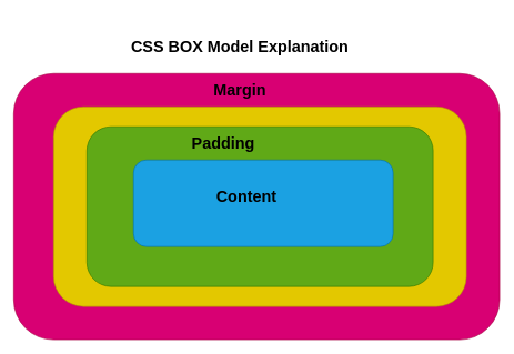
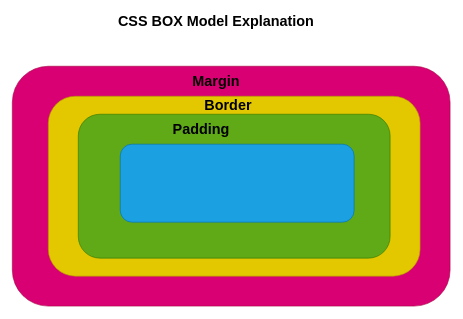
- <mxCell id="2" value="&lt;b style=&quot;font-size: 24px;&quot;&gt;&lt;font style=&quot;font-size: 24px;&quot;&gt;CSS BOX Model Explanation&lt;/font&gt;&lt;/b&gt;" style="text;html=1;strokeColor=none;fillColor=none;align=center;verticalAlign=middle;whiteSpace=wrap;rounded=0;fontSize=24;" vertex="1" parent="1"><mxGeometry x="190" y="55" width="340" height="30" as="geometry" /></mxCell>
+ <mxCell id="2" value="&lt;b style=&quot;font-size: 24px;&quot;&gt;&lt;font style=&quot;font-size: 24px;&quot;&gt;CSS BOX Model Explanation&lt;/font&gt;&lt;/b&gt;" style="text;html=1;strokeColor=none;fillColor=none;align=center;verticalAlign=middle;whiteSpace=wrap;rounded=0;fontSize=24;" vertex="1" parent="1"><mxGeometry x="190" y="20" width="340" height="30" as="geometry" /></mxCell>
+ <mxCell id="9" value="&lt;b&gt;&lt;font style=&quot;font-size: 24px;&quot;&gt;Border&lt;/font&gt;&lt;/b&gt;" style="text;html=1;strokeColor=none;fillColor=none;align=center;verticalAlign=middle;whiteSpace=wrap;rounded=0;" vertex="1" parent="1"><mxGeometry x="350" y="160" width="60" height="30" as="geometry" /></mxCell>
- <mxCell id="7" value="&lt;b&gt;&lt;font style=&quot;font-size: 24px;&quot;&gt;Content&lt;/font&gt;&lt;/b&gt;" style="text;html=1;strokeColor=none;fillColor=none;align=center;verticalAlign=middle;whiteSpace=wrap;rounded=0;" vertex="1" parent="1"><mxGeometry x="340" y="280" width="60" height="30" as="geometry" /></mxCell>
